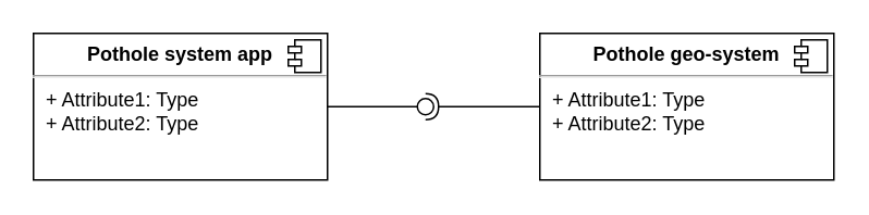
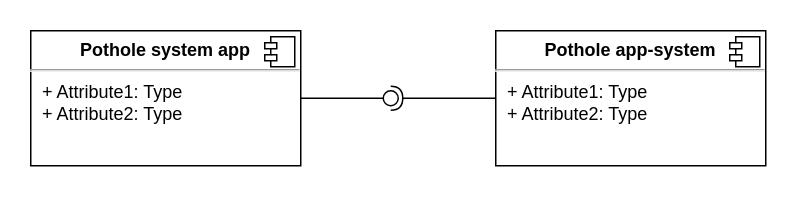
- <mxCell id="4" value="&lt;p style=&quot;margin: 0px ; margin-top: 6px ; text-align: center&quot;&gt;&lt;b&gt;Pothole geo-system&lt;/b&gt;&lt;/p&gt;&lt;hr&gt;&lt;p style=&quot;margin: 0px ; margin-left: 8px&quot;&gt;+ Attribute1: Type&lt;br&gt;+ Attribute2: Type&lt;/p&gt;" style="align=left;overflow=fill;html=1;dropTarget=0;" vertex="1" parent="1"><mxGeometry x="330" y="20" width="180" height="90" as="geometry" /></mxCell>
+ <mxCell id="4" value="&lt;p style=&quot;margin: 0px ; margin-top: 6px ; text-align: center&quot;&gt;&lt;b&gt;Pothole app-system&lt;/b&gt;&lt;/p&gt;&lt;hr&gt;&lt;p style=&quot;margin: 0px ; margin-left: 8px&quot;&gt;+ Attribute1: Type&lt;br&gt;+ Attribute2: Type&lt;/p&gt;" style="align=left;overflow=fill;html=1;dropTarget=0;" vertex="1" parent="1"><mxGeometry x="330" y="20" width="180" height="90" as="geometry" /></mxCell>
